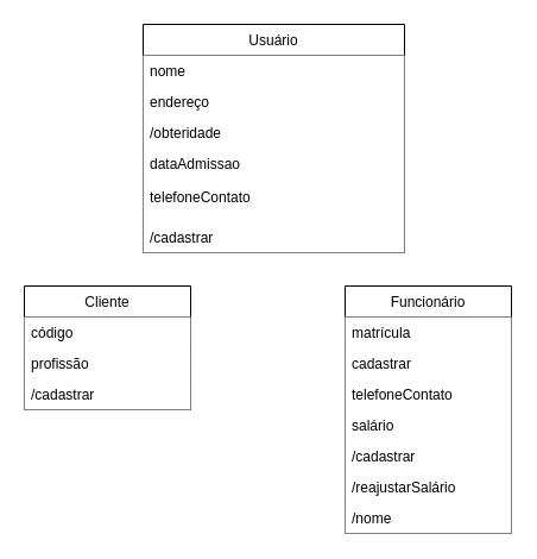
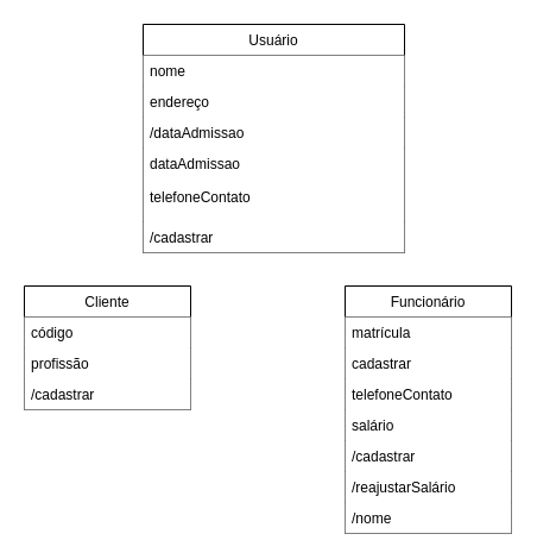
- <mxCell id="5" value="/obteridade" style="text;strokeColor=none;fillColor=#FFFFFF;align=left;verticalAlign=top;spacingLeft=4;spacingRight=4;overflow=hidden;rotatable=0;points=[[0,0.5],[1,0.5]];portConstraint=eastwest;" vertex="1" parent="2"><mxGeometry y="78" width="220" height="26" as="geometry" /></mxCell>
+ <mxCell id="5" value="/dataAdmissao" style="text;strokeColor=none;fillColor=#FFFFFF;align=left;verticalAlign=top;spacingLeft=4;spacingRight=4;overflow=hidden;rotatable=0;points=[[0,0.5],[1,0.5]];portConstraint=eastwest;" vertex="1" parent="2"><mxGeometry y="78" width="220" height="26" as="geometry" /></mxCell>
